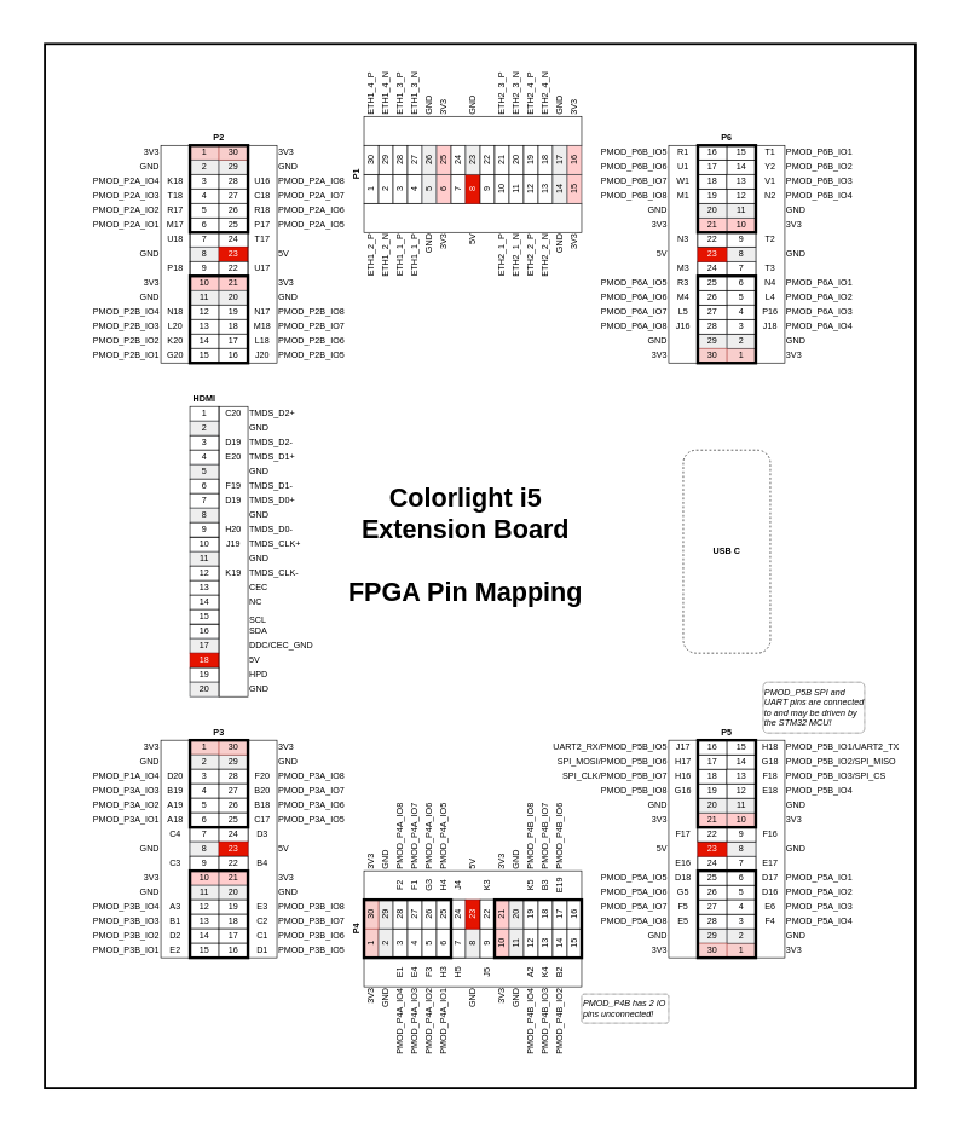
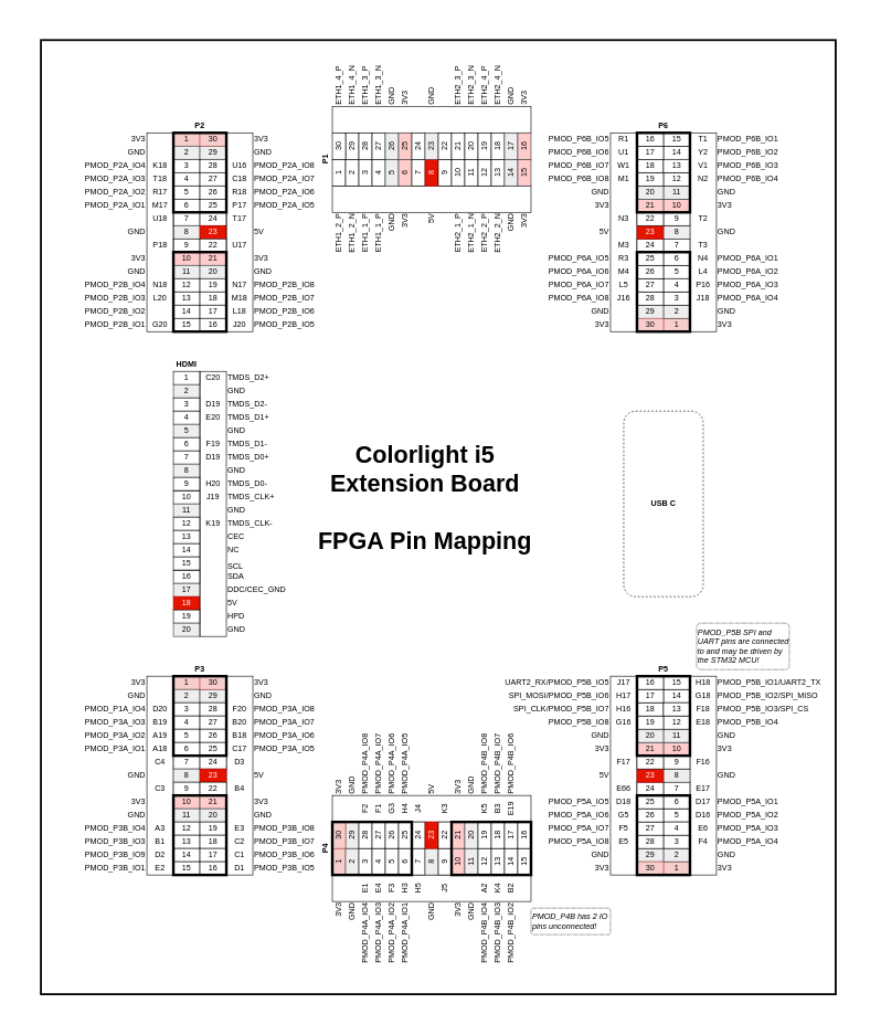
- <mxCell id="49" value="K20" style="text;html=1;strokeColor=none;fillColor=none;align=center;verticalAlign=middle;whiteSpace=wrap;rounded=0;" parent="5" vertex="1"><mxGeometry x="160" y="280" width="40" height="20" as="geometry" /></mxCell>
- <mxCell id="378" value="E16" style="text;html=1;strokeColor=none;fillColor=none;align=center;verticalAlign=middle;whiteSpace=wrap;rounded=0;" parent="369" vertex="1"><mxGeometry x="160" y="180" width="40" height="20" as="geometry" /></mxCell>
+ <mxCell id="378" value="E66" style="text;html=1;strokeColor=none;fillColor=none;align=center;verticalAlign=middle;whiteSpace=wrap;rounded=0;" parent="369" vertex="1"><mxGeometry x="160" y="180" width="40" height="20" as="geometry" /></mxCell>
- <mxCell id="163" value="PMOD_P3B_IO2" style="text;html=1;strokeColor=none;fillColor=none;align=right;verticalAlign=middle;whiteSpace=wrap;rounded=0;" parent="89" vertex="1"><mxGeometry y="280" width="160" height="20" as="geometry" /></mxCell>
+ <mxCell id="163" value="PMOD_P3B_IO9" style="text;html=1;strokeColor=none;fillColor=none;align=right;verticalAlign=middle;whiteSpace=wrap;rounded=0;" parent="89" vertex="1"><mxGeometry y="280" width="160" height="20" as="geometry" /></mxCell>
